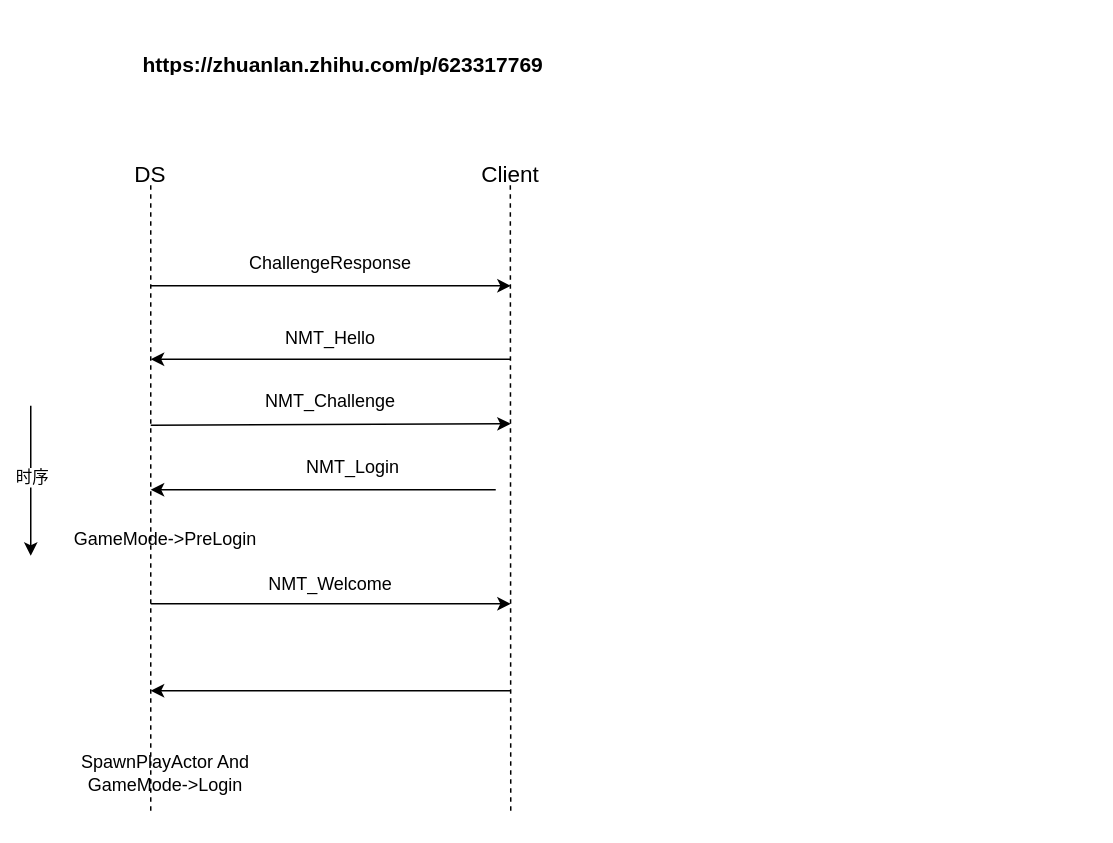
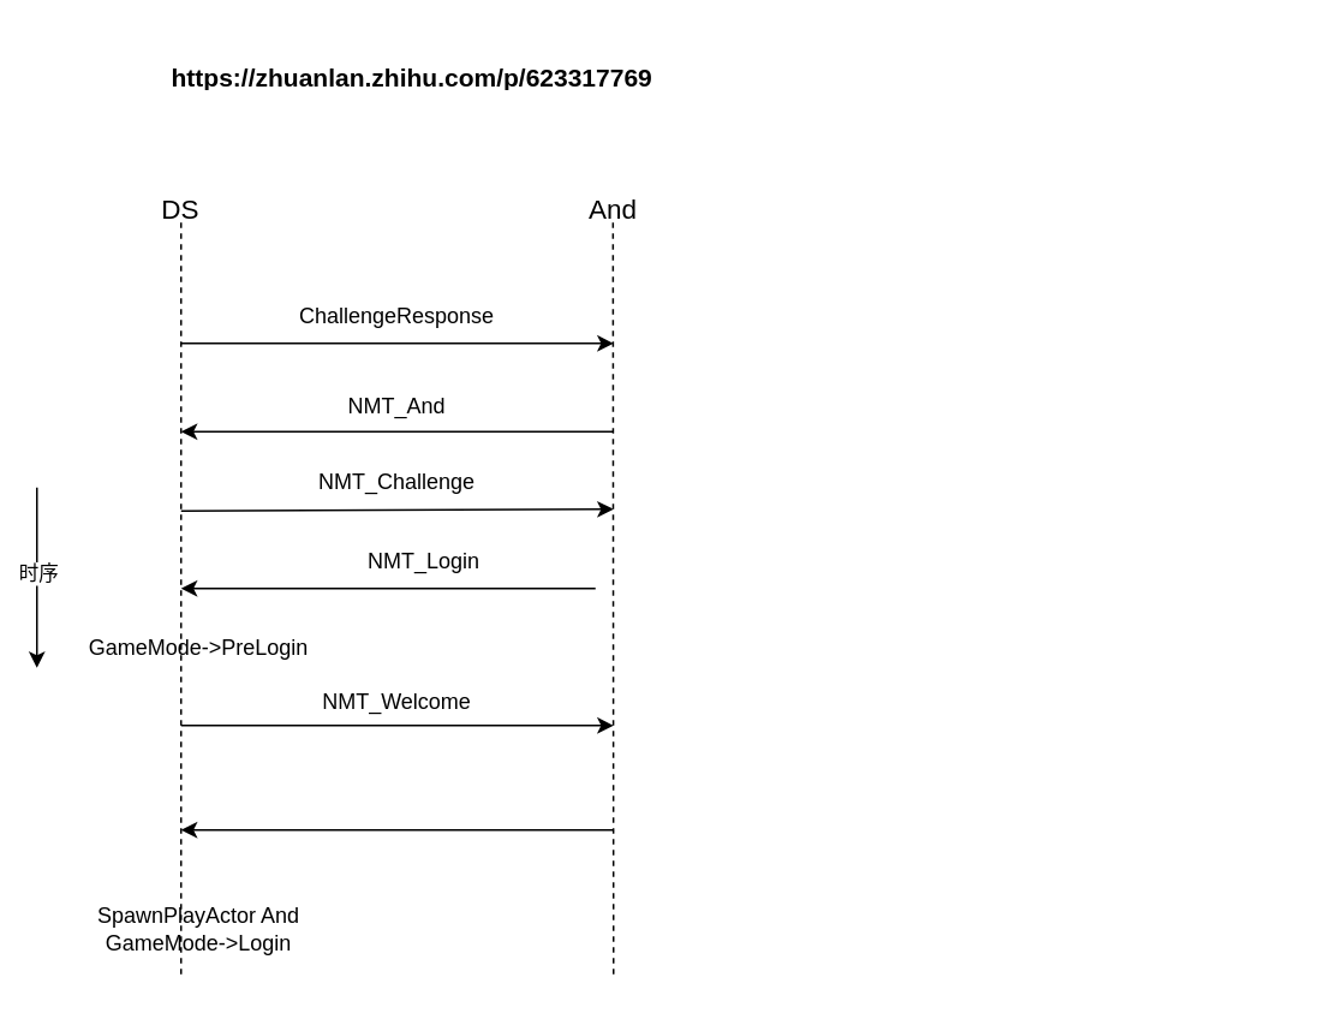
- <mxCell id="4" value="Client" style="text;html=1;strokeColor=none;fillColor=none;align=center;verticalAlign=middle;whiteSpace=wrap;rounded=0;fontSize=15;" parent="1" vertex="1"><mxGeometry x="310" y="100" width="60" height="30" as="geometry" /></mxCell>
+ <mxCell id="4" value="And" style="text;html=1;strokeColor=none;fillColor=none;align=center;verticalAlign=middle;whiteSpace=wrap;rounded=0;fontSize=15;" parent="1" vertex="1"><mxGeometry x="310" y="100" width="60" height="30" as="geometry" /></mxCell>
- <mxCell id="14" value="NMT_Hello" style="text;html=1;strokeColor=none;fillColor=none;align=center;verticalAlign=middle;whiteSpace=wrap;rounded=0;" parent="1" vertex="1"><mxGeometry x="190" y="210" width="60" height="30" as="geometry" /></mxCell>
+ <mxCell id="14" value="NMT_And" style="text;html=1;strokeColor=none;fillColor=none;align=center;verticalAlign=middle;whiteSpace=wrap;rounded=0;" parent="1" vertex="1"><mxGeometry x="190" y="210" width="60" height="30" as="geometry" /></mxCell>
